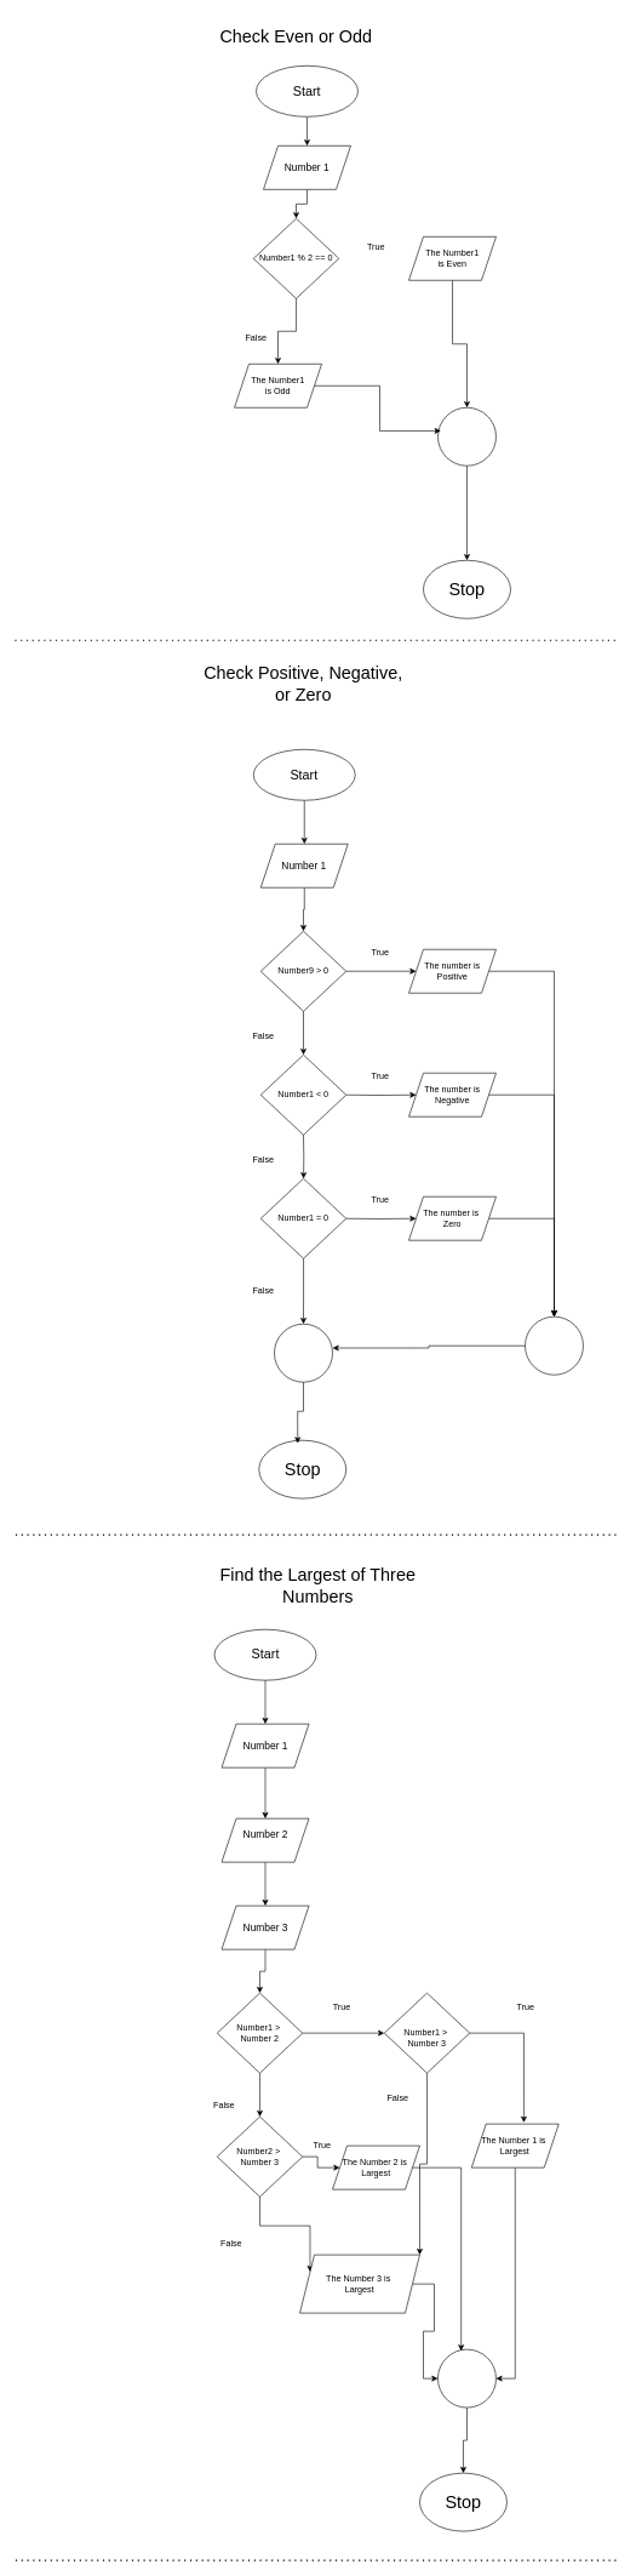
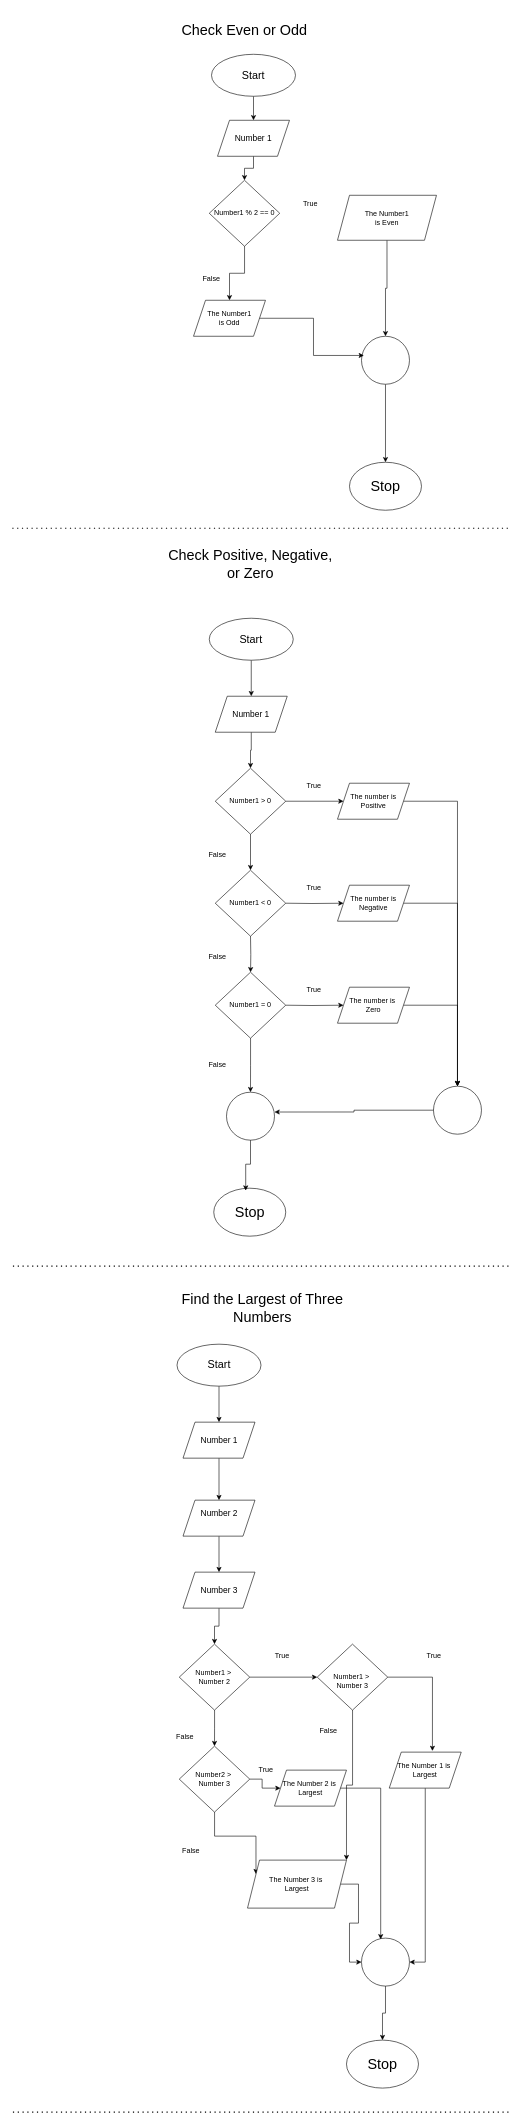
- <mxCell id="13" value="The Number1&lt;div&gt;is Even&lt;/div&gt;" style="shape=parallelogram;perimeter=parallelogramPerimeter;whiteSpace=wrap;html=1;fixedSize=1;" vertex="1" parent="1"><mxGeometry x="562" y="325" width="120" height="60" as="geometry" /></mxCell>
+ <mxCell id="13" value="The Number1&lt;div&gt;is Even&lt;/div&gt;" style="shape=parallelogram;perimeter=parallelogramPerimeter;whiteSpace=wrap;html=1;fixedSize=1;" vertex="1" parent="1"><mxGeometry x="562" y="325" width="165" height="75" as="geometry" /></mxCell>
- <mxCell id="26" value="Number9 &amp;gt; 0" style="rhombus;whiteSpace=wrap;html=1;" vertex="1" parent="1"><mxGeometry x="358.25" y="1280" width="117.5" height="110" as="geometry" /></mxCell>
+ <mxCell id="26" value="Number1 &amp;gt; 0" style="rhombus;whiteSpace=wrap;html=1;" vertex="1" parent="1"><mxGeometry x="358.25" y="1280" width="117.5" height="110" as="geometry" /></mxCell>
